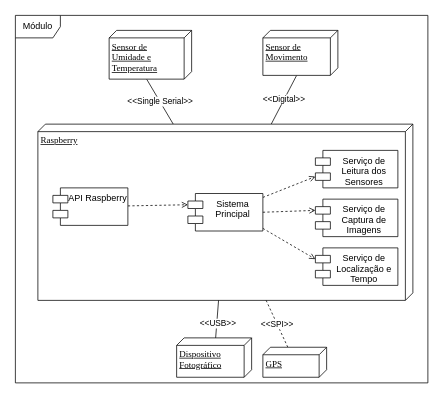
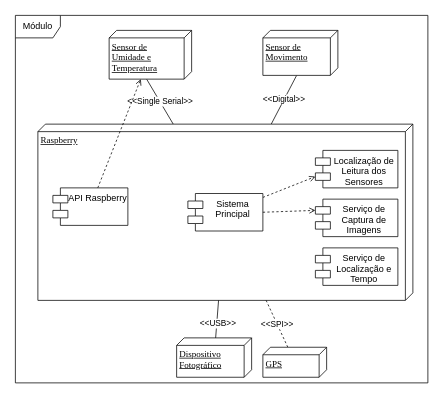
- <mxCell id="13" value="Serviço de&#10;Leitura dos&#10;Sensores" style="shape=module;align=left;spacingLeft=20;align=center;verticalAlign=top;" vertex="1" parent="1"><mxGeometry x="420" y="200" width="110" height="50" as="geometry" /></mxCell>
+ <mxCell id="13" value="Localização de&#10;Leitura dos&#10;Sensores" style="shape=module;align=left;spacingLeft=20;align=center;verticalAlign=top;" vertex="1" parent="1"><mxGeometry x="420" y="200" width="110" height="50" as="geometry" /></mxCell>
- <mxCell id="20" value="" style="edgeStyle=none;rounded=0;orthogonalLoop=1;jettySize=auto;html=1;dashed=1;endArrow=open;endFill=0;entryX=0;entryY=0;entryDx=0;entryDy=15;entryPerimeter=0;" edge="1" parent="1" source="21" target="17"><mxGeometry relative="1" as="geometry"><mxPoint x="229.001" y="272.604" as="targetPoint" /></mxGeometry></mxCell>
+ <mxCell id="20" value="" style="edgeStyle=none;rounded=0;orthogonalLoop=1;jettySize=auto;html=1;dashed=1;endArrow=open;endFill=0;" edge="1" parent="1" source="21" target="6"><mxGeometry relative="1" as="geometry"><mxPoint x="229.001" y="272.604" as="targetPoint" /></mxGeometry></mxCell>
- <mxCell id="19" value="" style="edgeStyle=none;rounded=0;orthogonalLoop=1;jettySize=auto;html=1;endArrow=open;endFill=0;dashed=1;exitX=1;exitY=0.93;exitDx=0;exitDy=0;exitPerimeter=0;entryX=0;entryY=0;entryDx=0;entryDy=15;entryPerimeter=0;" edge="1" parent="1" source="17" target="15"><mxGeometry relative="1" as="geometry"><mxPoint x="350" y="292.5" as="sourcePoint" /><mxPoint x="396.132" y="341.832" as="targetPoint" /></mxGeometry></mxCell>
